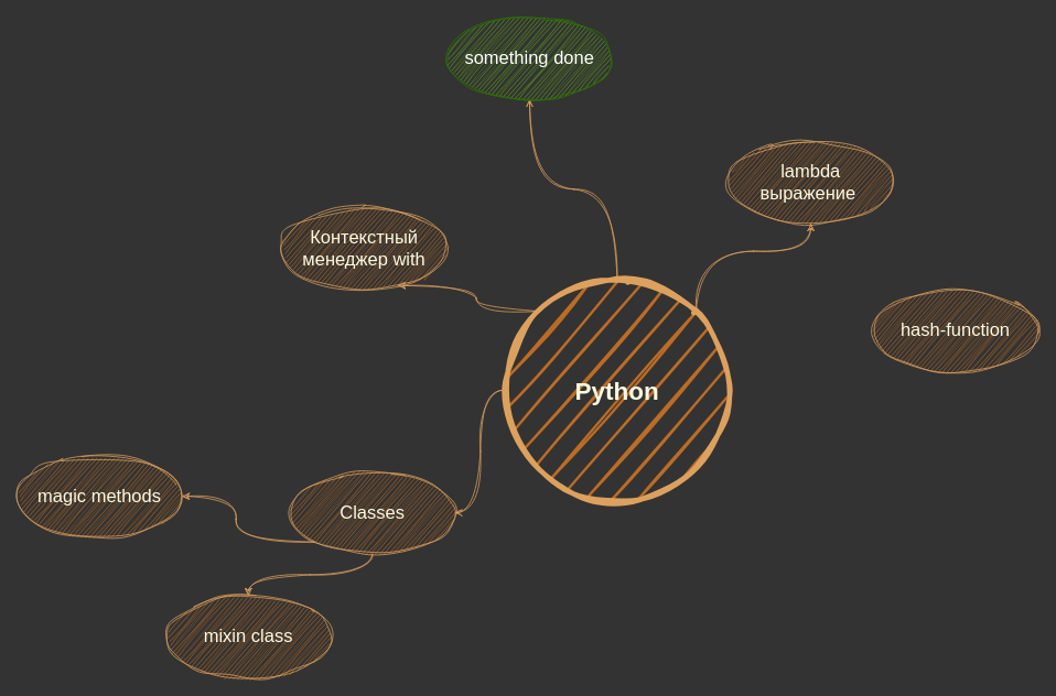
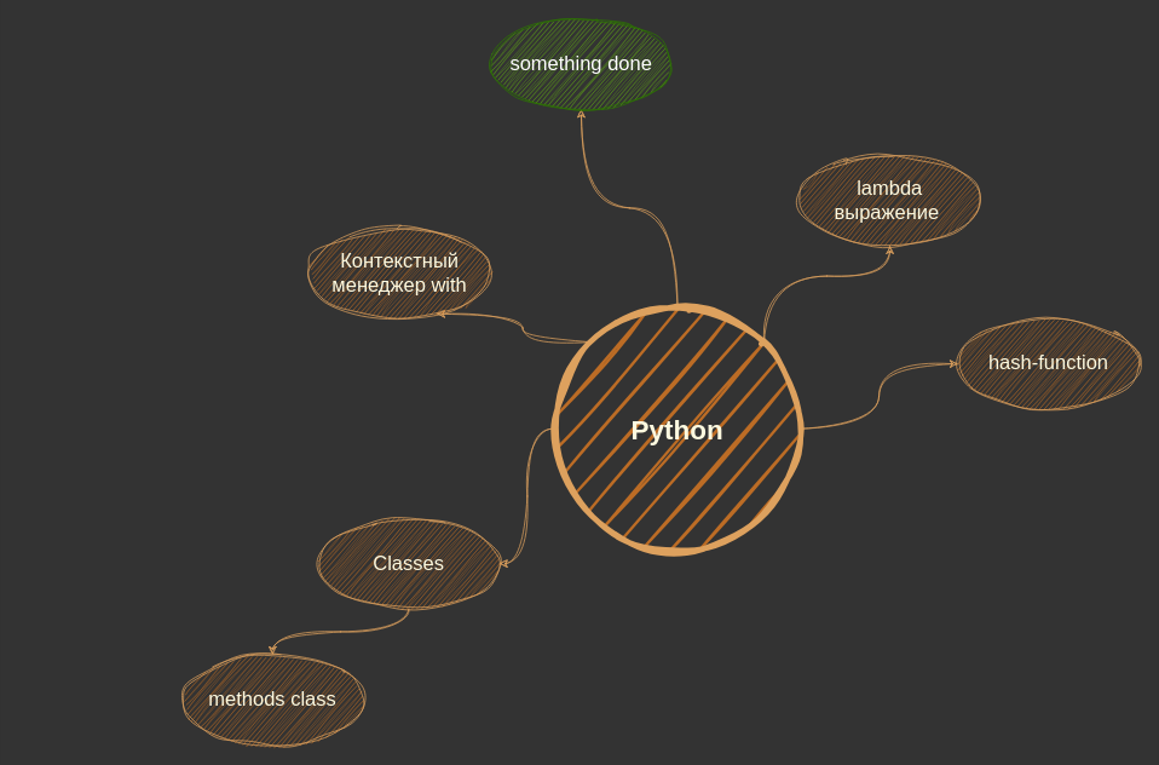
- <mxCell id="4" style="edgeStyle=orthogonalEdgeStyle;sketch=1;hachureGap=4;jiggle=2;curveFitting=1;orthogonalLoop=1;jettySize=auto;html=1;entryX=0.5;entryY=1;entryDx=0;entryDy=0;fontFamily=Helvetica;fontSource=https%3A%2F%2Ffonts.googleapis.com%2Fcss%3Ffamily%3DArchitects%2BDaughter;fontSize=15;labelBackgroundColor=none;strokeColor=#DDA15E;comic=0;curved=1;endArrow=open;" parent="1" source="8" target="12" edge="1"><mxGeometry relative="1" as="geometry" /></mxCell>
+ <mxCell id="4" style="edgeStyle=orthogonalEdgeStyle;sketch=1;hachureGap=4;jiggle=2;curveFitting=1;orthogonalLoop=1;jettySize=auto;html=1;entryX=0.5;entryY=1;entryDx=0;entryDy=0;fontFamily=Helvetica;fontSource=https%3A%2F%2Ffonts.googleapis.com%2Fcss%3Ffamily%3DArchitects%2BDaughter;fontSize=15;labelBackgroundColor=none;strokeColor=#DDA15E;comic=0;curved=1;" parent="1" source="8" target="12" edge="1"><mxGeometry relative="1" as="geometry" /></mxCell>
+ <mxCell id="5" style="edgeStyle=orthogonalEdgeStyle;curved=1;sketch=1;hachureGap=4;jiggle=2;curveFitting=1;orthogonalLoop=1;jettySize=auto;html=1;entryX=0;entryY=0.5;entryDx=0;entryDy=0;fontFamily=Helvetica;fontSource=https%3A%2F%2Ffonts.googleapis.com%2Fcss%3Ffamily%3DArchitects%2BDaughter;fontSize=15;labelBackgroundColor=none;strokeColor=#DDA15E;comic=0;" parent="1" source="8" target="11" edge="1"><mxGeometry relative="1" as="geometry" /></mxCell>
- <mxCell id="13" value="&lt;font style=&quot;font-size: 22px;&quot;&gt;magic methods&lt;/font&gt;" style="ellipse;whiteSpace=wrap;html=1;sketch=1;curveFitting=1;jiggle=2;fillColor=#BC6C25;strokeColor=#DDA15E;fontColor=#FEFAE0;labelBackgroundColor=none;rounded=1;" vertex="1" parent="1"><mxGeometry x="20" y="550" width="200" height="100" as="geometry" /></mxCell>
- <mxCell id="7" style="edgeStyle=orthogonalEdgeStyle;curved=1;sketch=1;hachureGap=4;jiggle=2;curveFitting=1;orthogonalLoop=1;jettySize=auto;html=1;entryX=1;entryY=0.5;entryDx=0;entryDy=0;fontFamily=Helvetica;fontSource=https%3A%2F%2Ffonts.googleapis.com%2Fcss%3Ffamily%3DArchitects%2BDaughter;fontSize=15;labelBackgroundColor=none;strokeColor=#DDA15E;comic=0;endArrow=open;" edge="1" parent="1" source="8" target="16"><mxGeometry relative="1" as="geometry" /></mxCell>
+ <mxCell id="7" style="edgeStyle=orthogonalEdgeStyle;curved=1;sketch=1;hachureGap=4;jiggle=2;curveFitting=1;orthogonalLoop=1;jettySize=auto;html=1;entryX=1;entryY=0.5;entryDx=0;entryDy=0;fontFamily=Helvetica;fontSource=https%3A%2F%2Ffonts.googleapis.com%2Fcss%3Ffamily%3DArchitects%2BDaughter;fontSize=15;labelBackgroundColor=none;strokeColor=#DDA15E;comic=0;" edge="1" parent="1" source="8" target="16"><mxGeometry relative="1" as="geometry" /></mxCell>
- <mxCell id="6" style="edgeStyle=orthogonalEdgeStyle;sketch=1;hachureGap=4;jiggle=2;curveFitting=1;orthogonalLoop=1;jettySize=auto;html=1;fontFamily=Helvetica;fontSource=https%3A%2F%2Ffonts.googleapis.com%2Fcss%3Ffamily%3DArchitects%2BDaughter;fontSize=15;labelBackgroundColor=none;strokeColor=#DDA15E;comic=0;curved=1;exitX=0;exitY=1;exitDx=0;exitDy=0;" edge="1" parent="1" source="16" target="13"><mxGeometry relative="1" as="geometry" /></mxCell>
- <mxCell id="14" value="&lt;font style=&quot;font-size: 22px;&quot;&gt;mixin class&lt;/font&gt;" style="ellipse;whiteSpace=wrap;html=1;sketch=1;curveFitting=1;jiggle=2;fillColor=#BC6C25;strokeColor=#DDA15E;fontColor=#FEFAE0;labelBackgroundColor=none;rounded=1;" vertex="1" parent="1"><mxGeometry x="200" y="720" width="200" height="100" as="geometry" /></mxCell>
+ <mxCell id="14" value="&lt;font style=&quot;font-size: 22px;&quot;&gt;methods class&lt;/font&gt;" style="ellipse;whiteSpace=wrap;html=1;sketch=1;curveFitting=1;jiggle=2;fillColor=#BC6C25;strokeColor=#DDA15E;fontColor=#FEFAE0;labelBackgroundColor=none;rounded=1;" vertex="1" parent="1"><mxGeometry x="200" y="720" width="200" height="100" as="geometry" /></mxCell>
